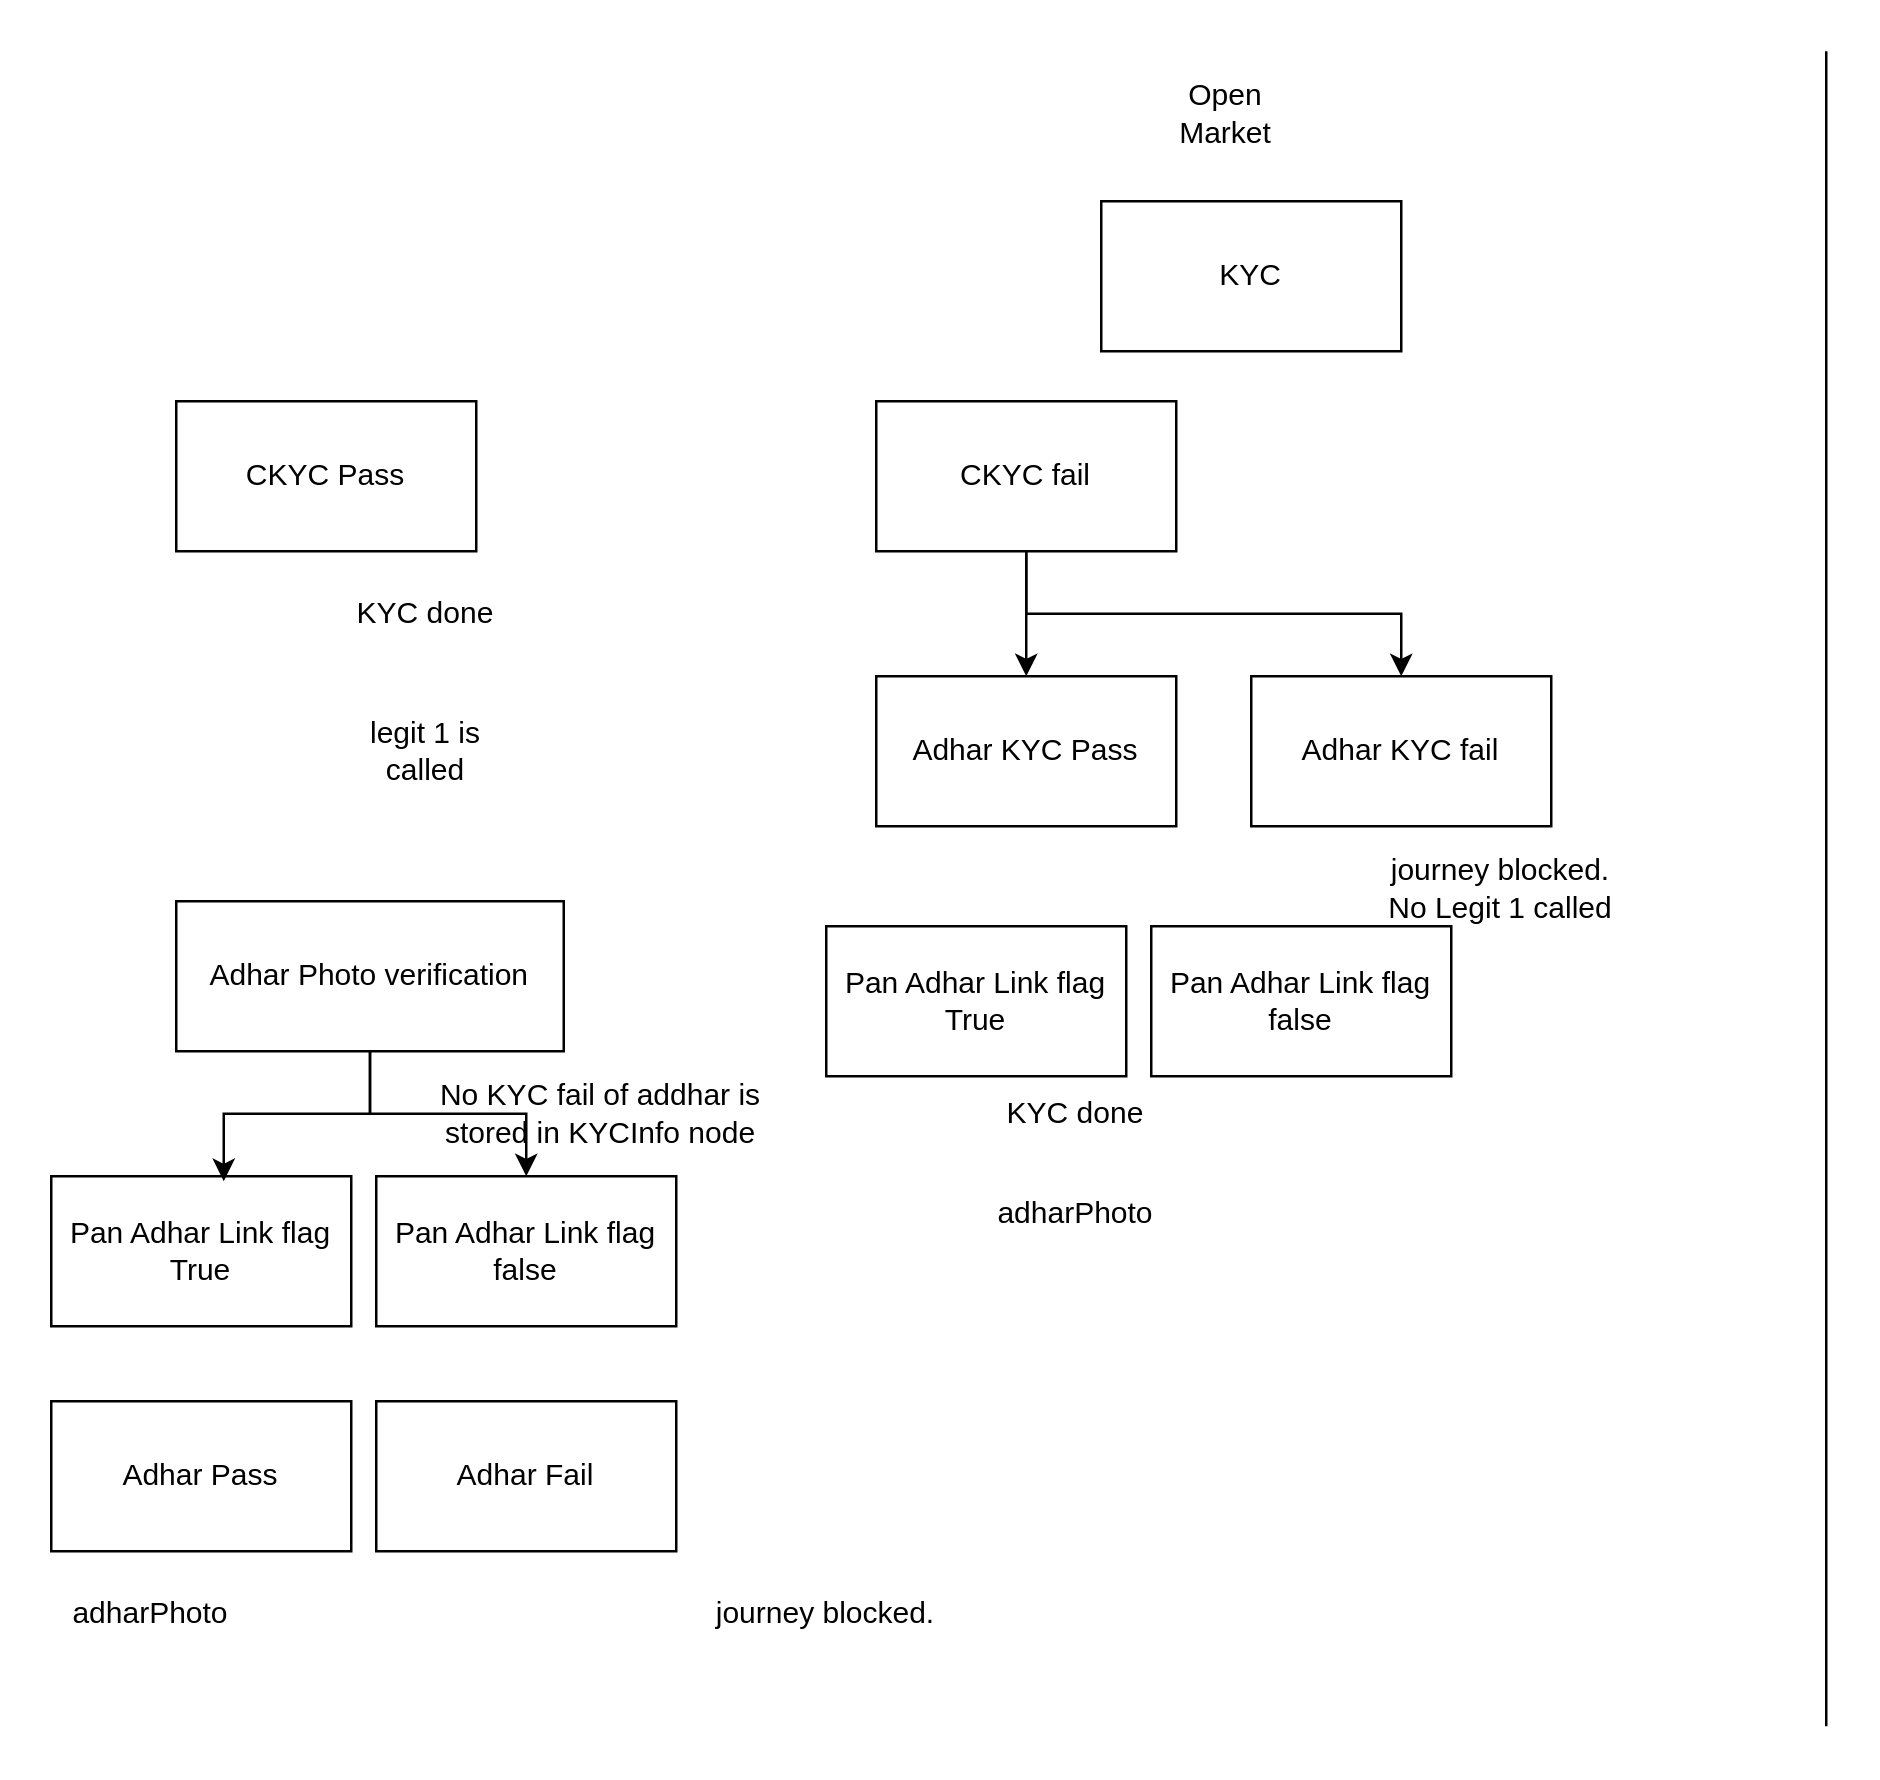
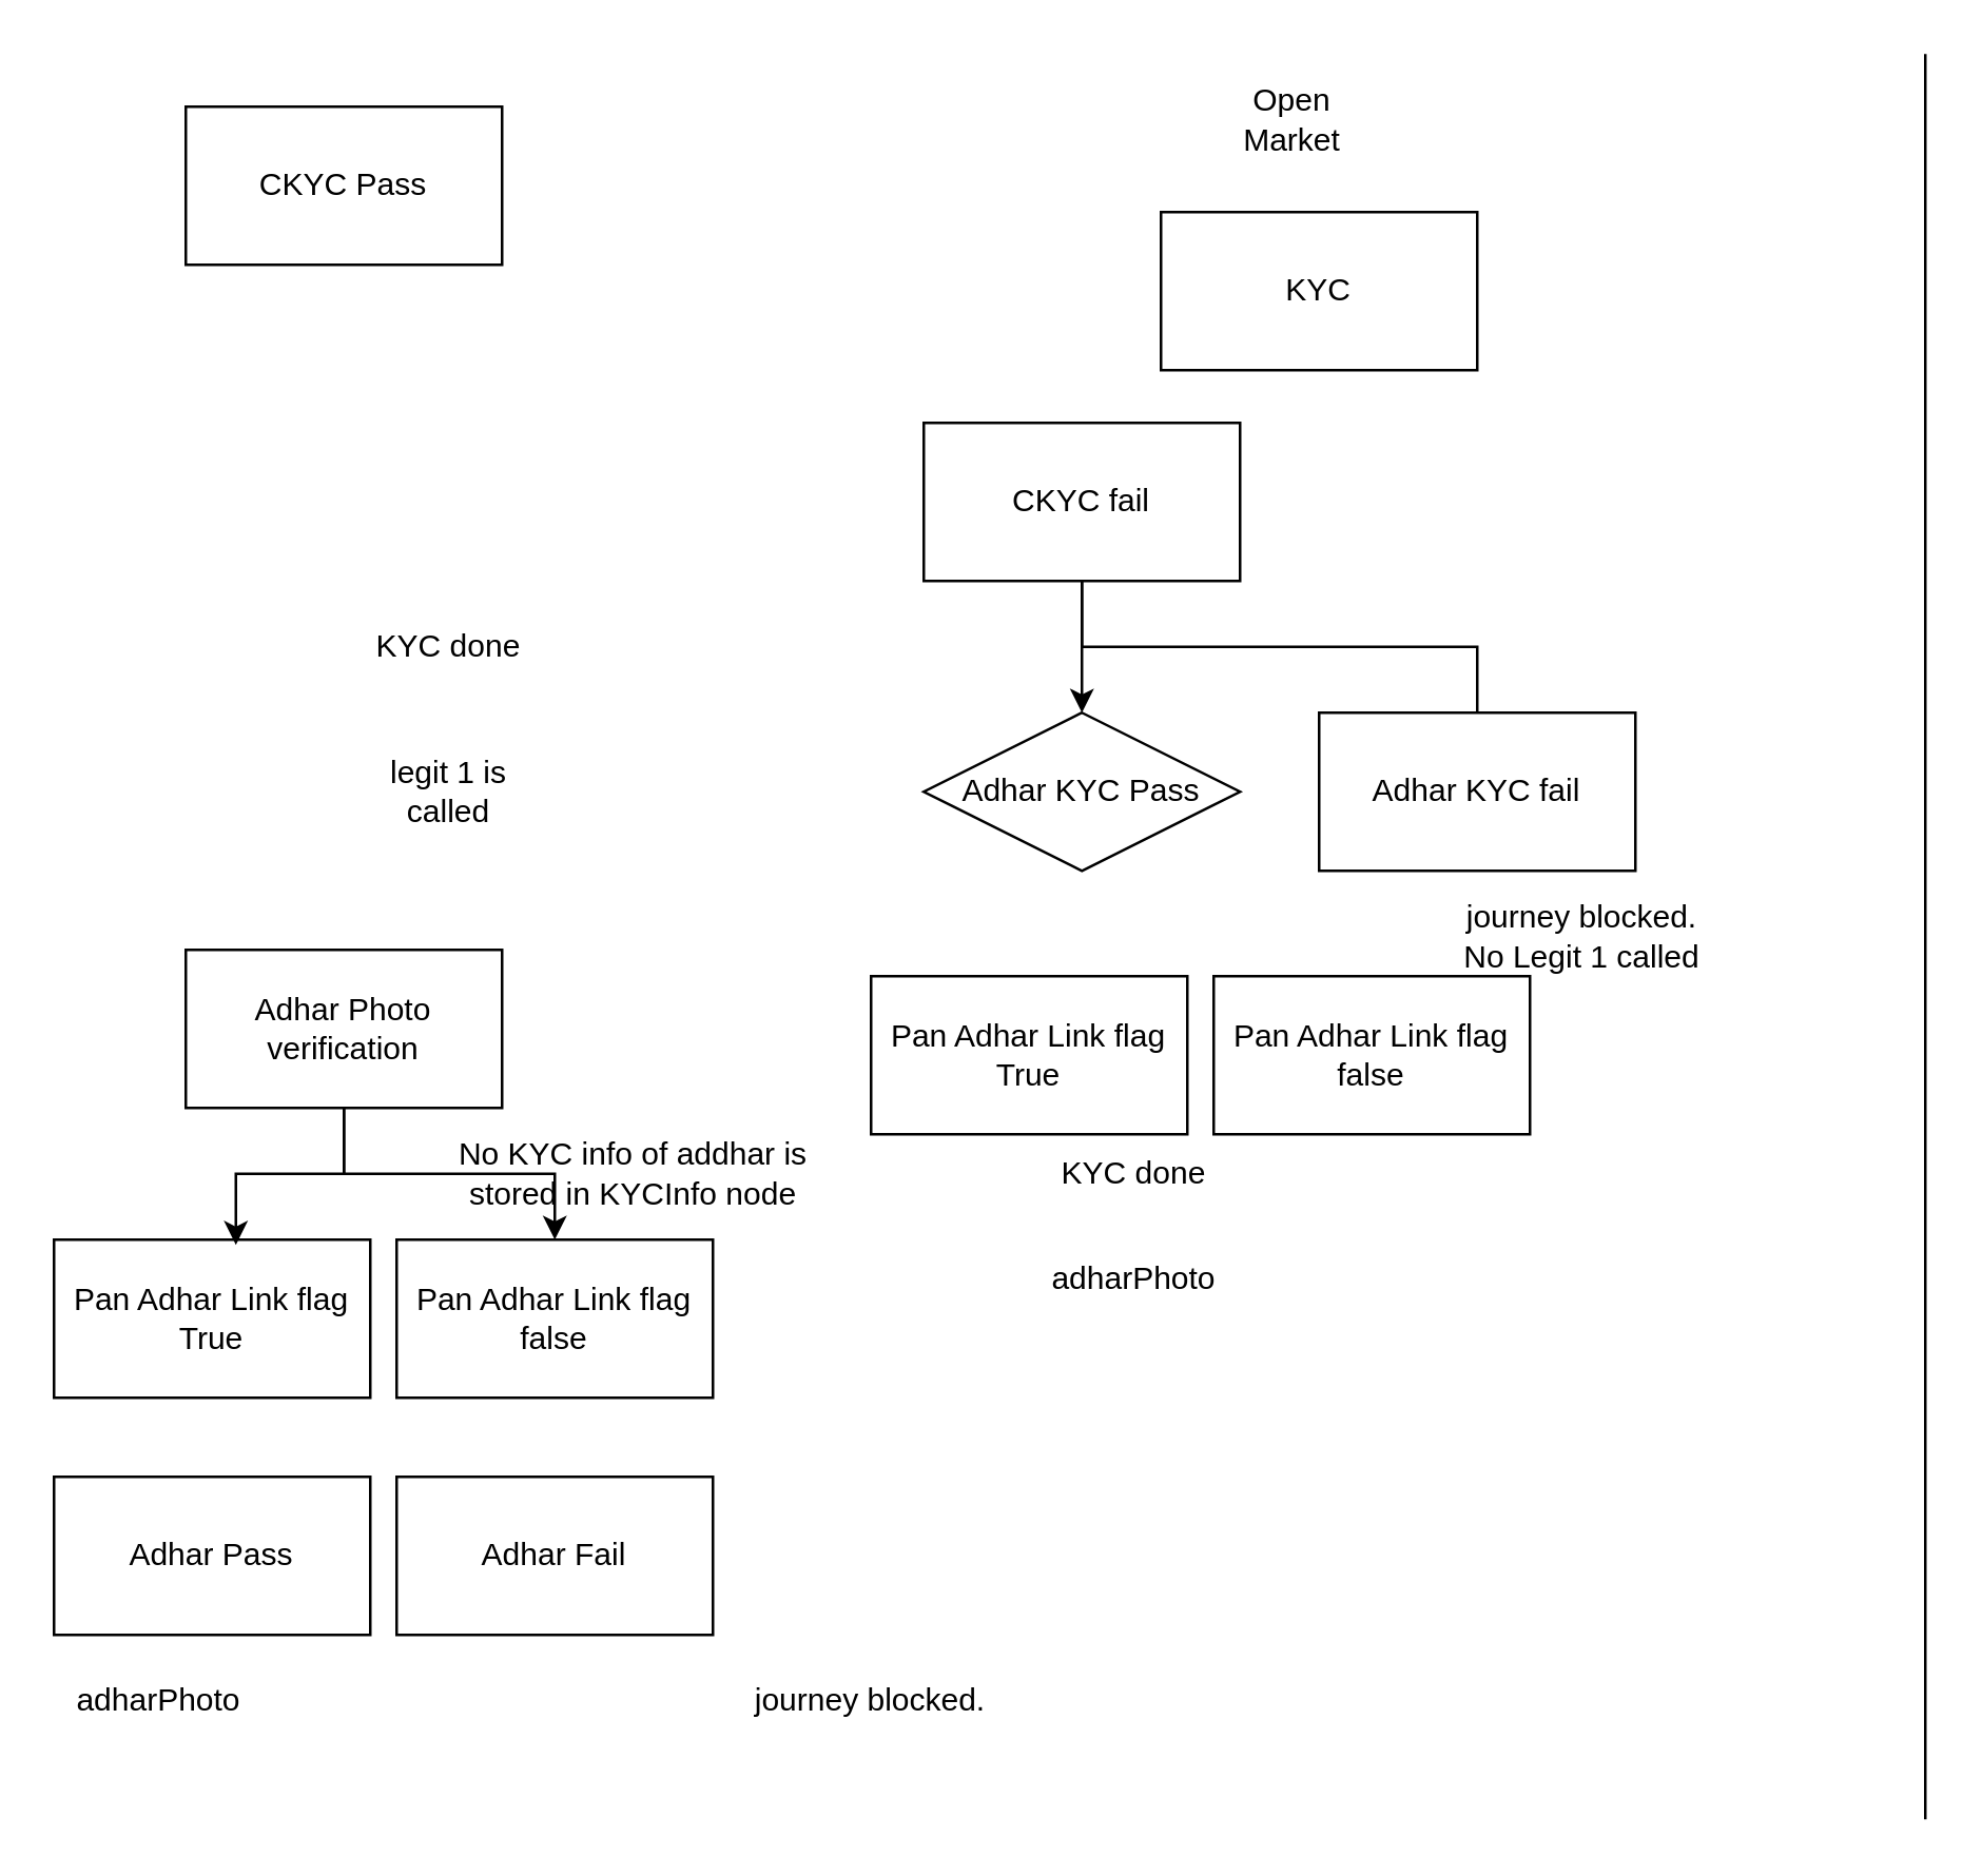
- <mxCell id="5" value="CKYC Pass" style="rounded=0;whiteSpace=wrap;html=1;" vertex="1" parent="1"><mxGeometry x="70" y="160" width="120" height="60" as="geometry" /></mxCell>
+ <mxCell id="5" value="CKYC Pass" style="rounded=0;whiteSpace=wrap;html=1;" vertex="1" parent="1"><mxGeometry x="70" y="40" width="120" height="60" as="geometry" /></mxCell>
- <mxCell id="7" style="edgeStyle=orthogonalEdgeStyle;rounded=0;orthogonalLoop=1;jettySize=auto;html=1;exitX=0.5;exitY=1;exitDx=0;exitDy=0;entryX=0.5;entryY=0;entryDx=0;entryDy=0;" edge="1" parent="1" source="8" target="15"><mxGeometry relative="1" as="geometry" /></mxCell>
+ <mxCell id="7" style="edgeStyle=orthogonalEdgeStyle;rounded=0;orthogonalLoop=1;jettySize=auto;html=1;exitX=0.5;exitY=1;exitDx=0;exitDy=0;entryX=0.5;entryY=0;entryDx=0;entryDy=0;endArrow=none;" edge="1" parent="1" source="8" target="15"><mxGeometry relative="1" as="geometry" /></mxCell>
- <mxCell id="11" value="Adhar KYC Pass" style="rounded=0;whiteSpace=wrap;html=1;" vertex="1" parent="1"><mxGeometry x="350" y="270" width="120" height="60" as="geometry" /></mxCell>
+ <mxCell id="11" value="Adhar KYC Pass" style="rhombus;whiteSpace=wrap;html=1;" vertex="1" parent="1"><mxGeometry x="350" y="270" width="120" height="60" as="geometry" /></mxCell>
- <mxCell id="10" value="Adhar Photo verification" style="rounded=0;whiteSpace=wrap;html=1;" vertex="1" parent="1"><mxGeometry x="70" y="360" width="155" height="60" as="geometry" /></mxCell>
+ <mxCell id="10" value="Adhar Photo verification" style="rounded=0;whiteSpace=wrap;html=1;" vertex="1" parent="1"><mxGeometry x="70" y="360" width="120" height="60" as="geometry" /></mxCell>
- <mxCell id="12" value="No KYC fail of addhar is stored in KYCInfo node" style="text;html=1;strokeColor=none;fillColor=none;align=center;verticalAlign=middle;whiteSpace=wrap;rounded=0;" vertex="1" parent="1"><mxGeometry x="160" y="430" width="160" height="30" as="geometry" /></mxCell>
+ <mxCell id="12" value="No KYC info of addhar is stored in KYCInfo node" style="text;html=1;strokeColor=none;fillColor=none;align=center;verticalAlign=middle;whiteSpace=wrap;rounded=0;" vertex="1" parent="1"><mxGeometry x="160" y="430" width="160" height="30" as="geometry" /></mxCell>
